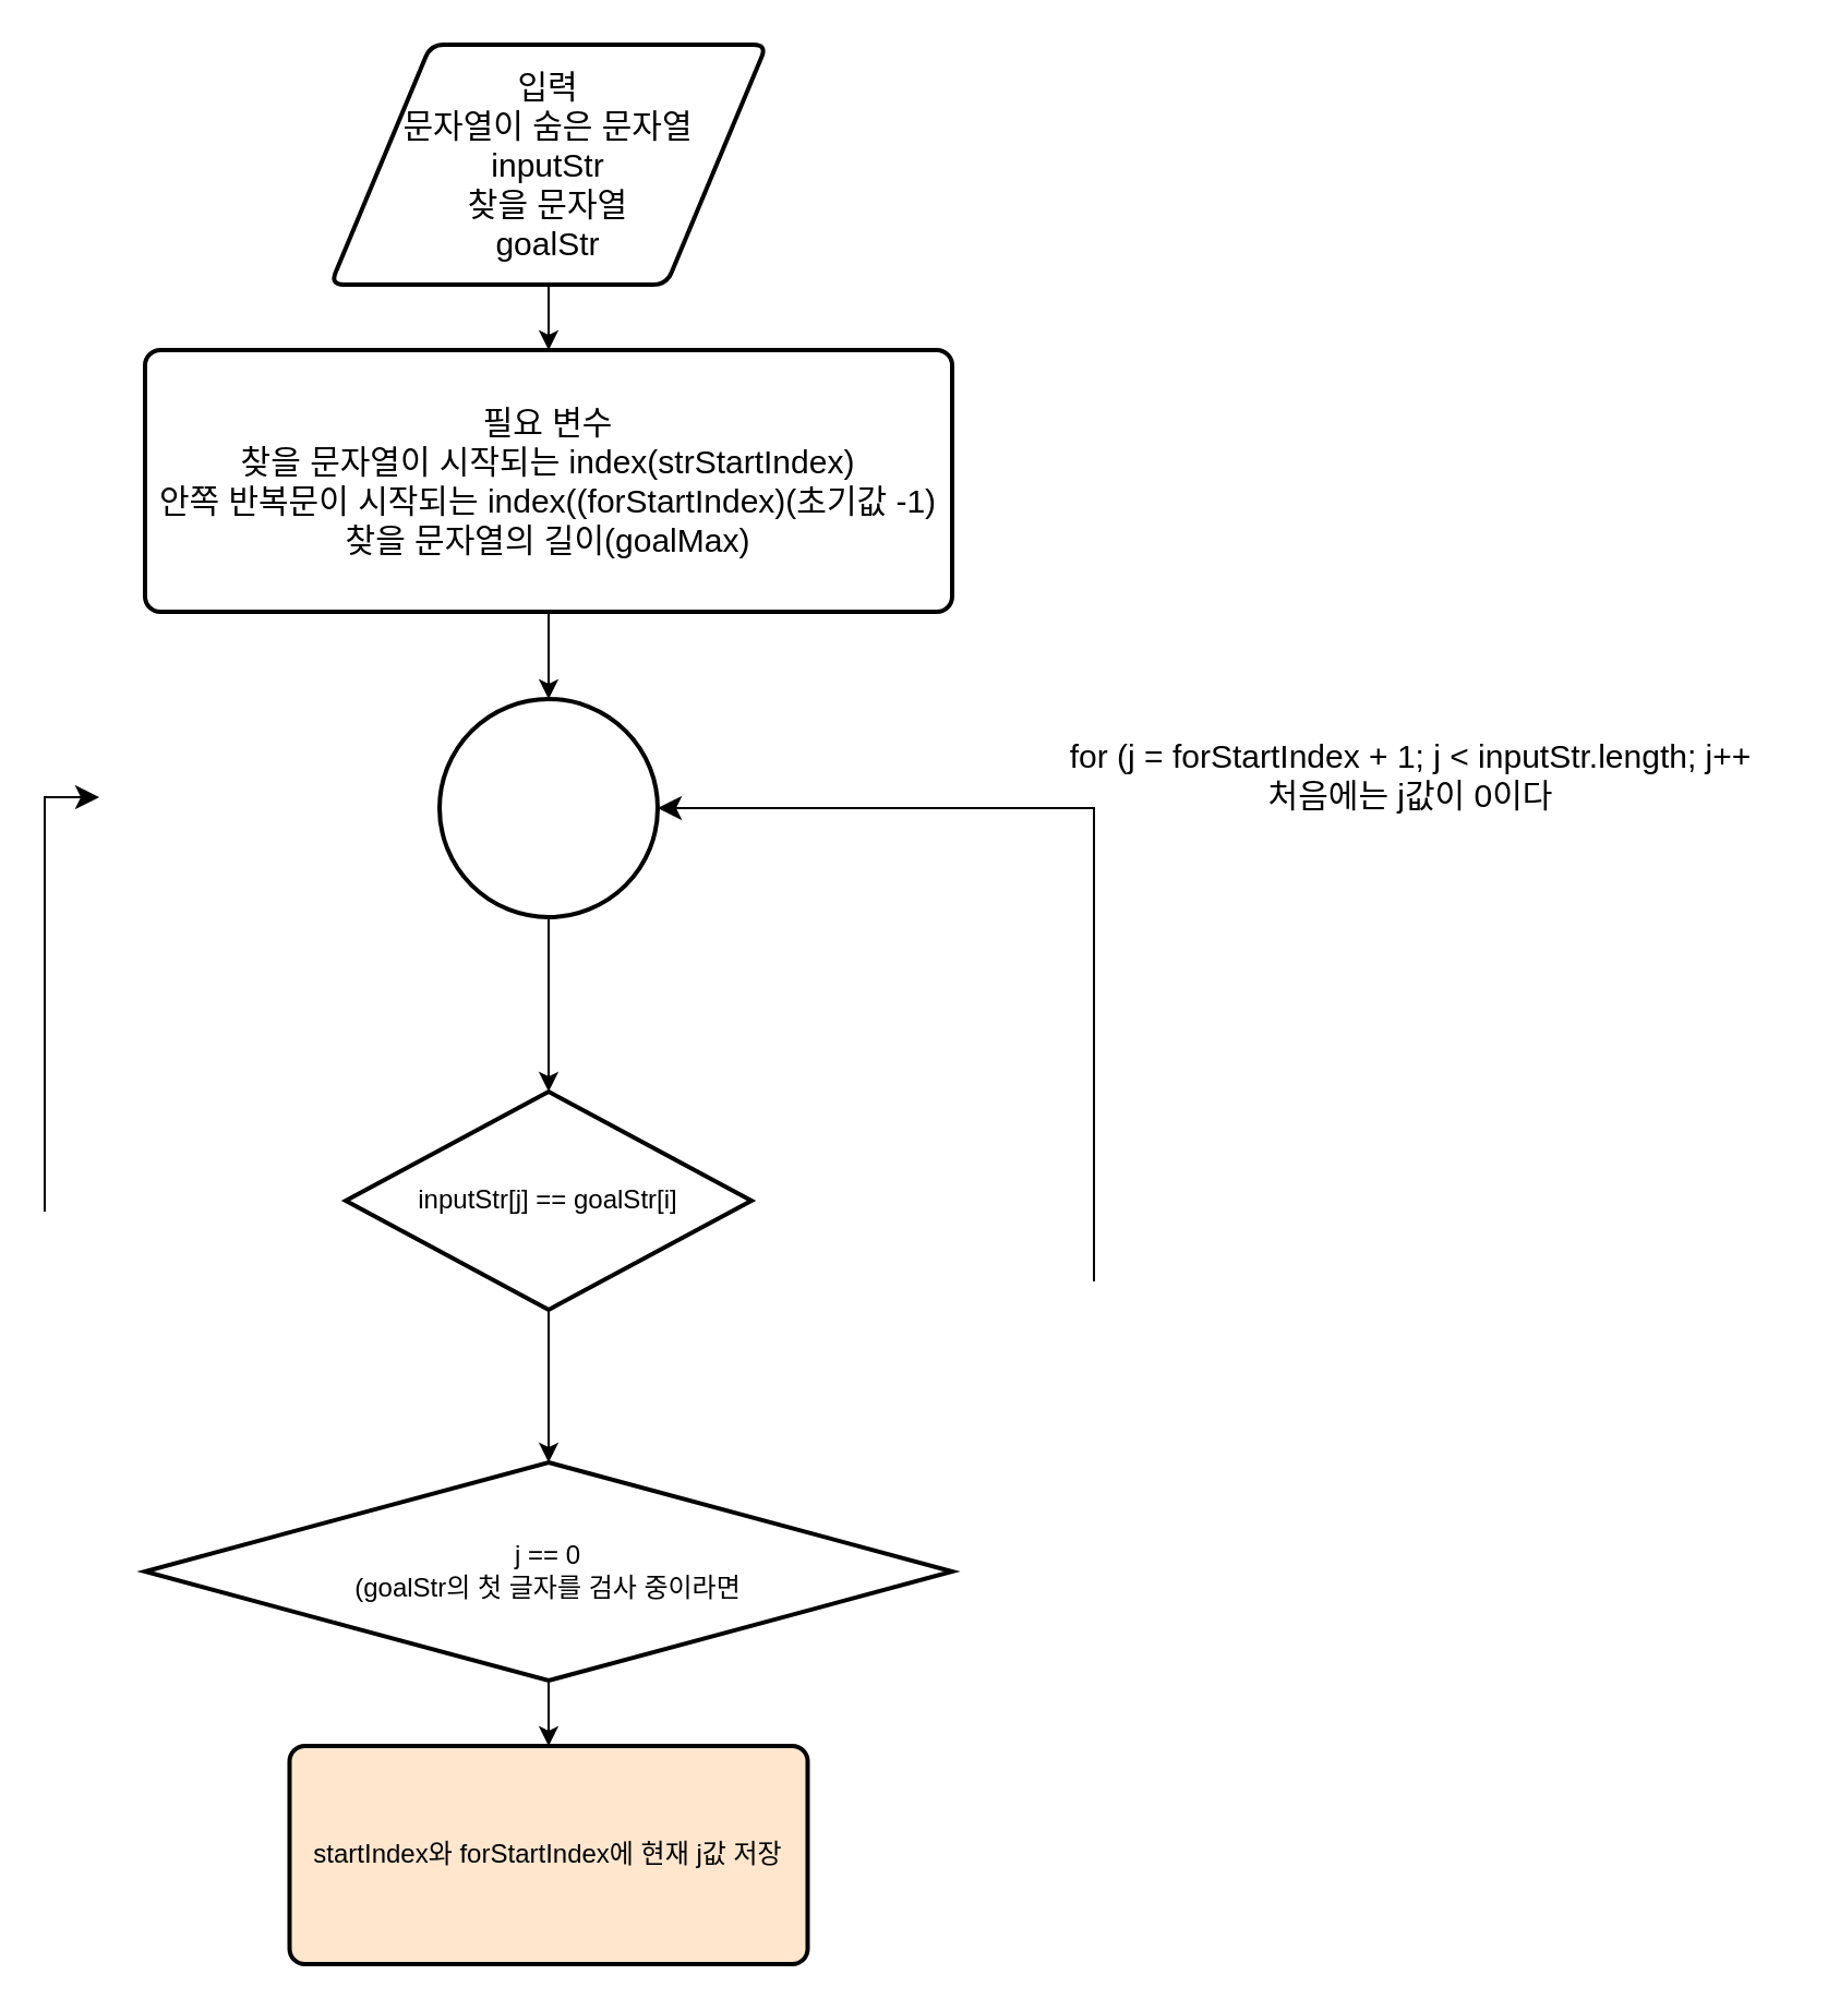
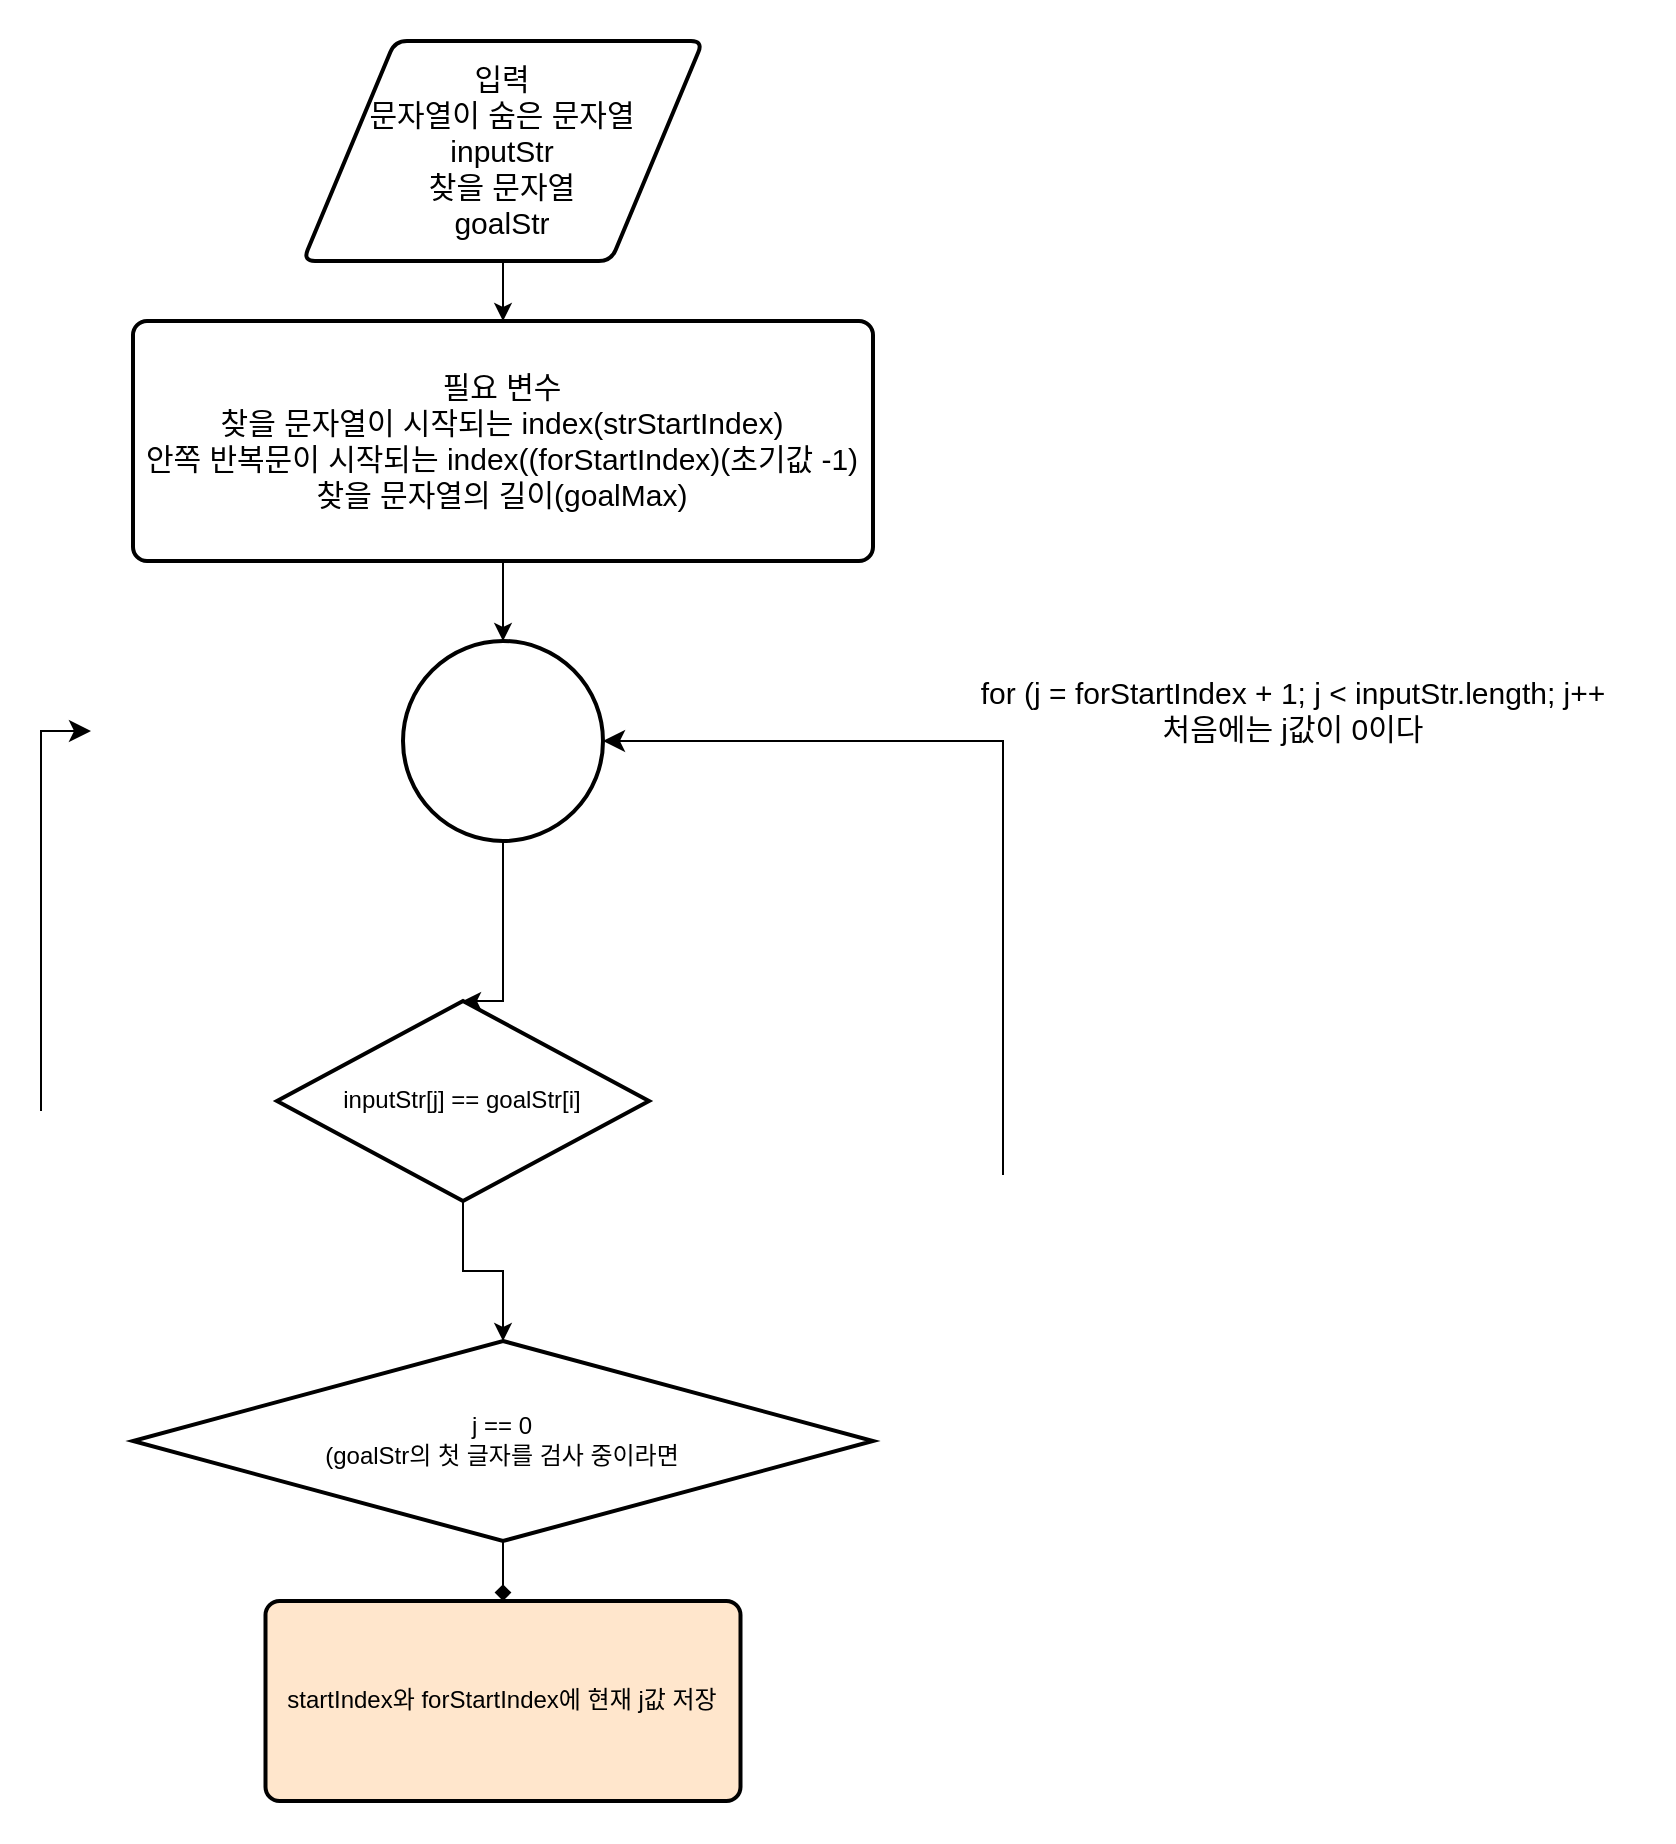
- <mxCell id="9" value="inputStr[j] == goalStr[i]" style="strokeWidth=2;html=1;shape=mxgraph.flowchart.decision;whiteSpace=wrap;" vertex="1" parent="1"><mxGeometry x="158" y="500" width="186" height="100" as="geometry" /></mxCell>
+ <mxCell id="9" value="inputStr[j] == goalStr[i]" style="strokeWidth=2;html=1;shape=mxgraph.flowchart.decision;whiteSpace=wrap;" vertex="1" parent="1"><mxGeometry x="138" y="500" width="186" height="100" as="geometry" /></mxCell>
- <mxCell id="13" style="edgeStyle=orthogonalEdgeStyle;rounded=0;orthogonalLoop=1;jettySize=auto;html=1;entryX=0.5;entryY=0;entryDx=0;entryDy=0;" edge="1" parent="1" source="14" target="16"><mxGeometry relative="1" as="geometry" /></mxCell>
+ <mxCell id="13" style="edgeStyle=orthogonalEdgeStyle;rounded=0;orthogonalLoop=1;jettySize=auto;html=1;entryX=0.5;entryY=0;entryDx=0;entryDy=0;endArrow=diamond;" edge="1" parent="1" source="14" target="16"><mxGeometry relative="1" as="geometry" /></mxCell>
